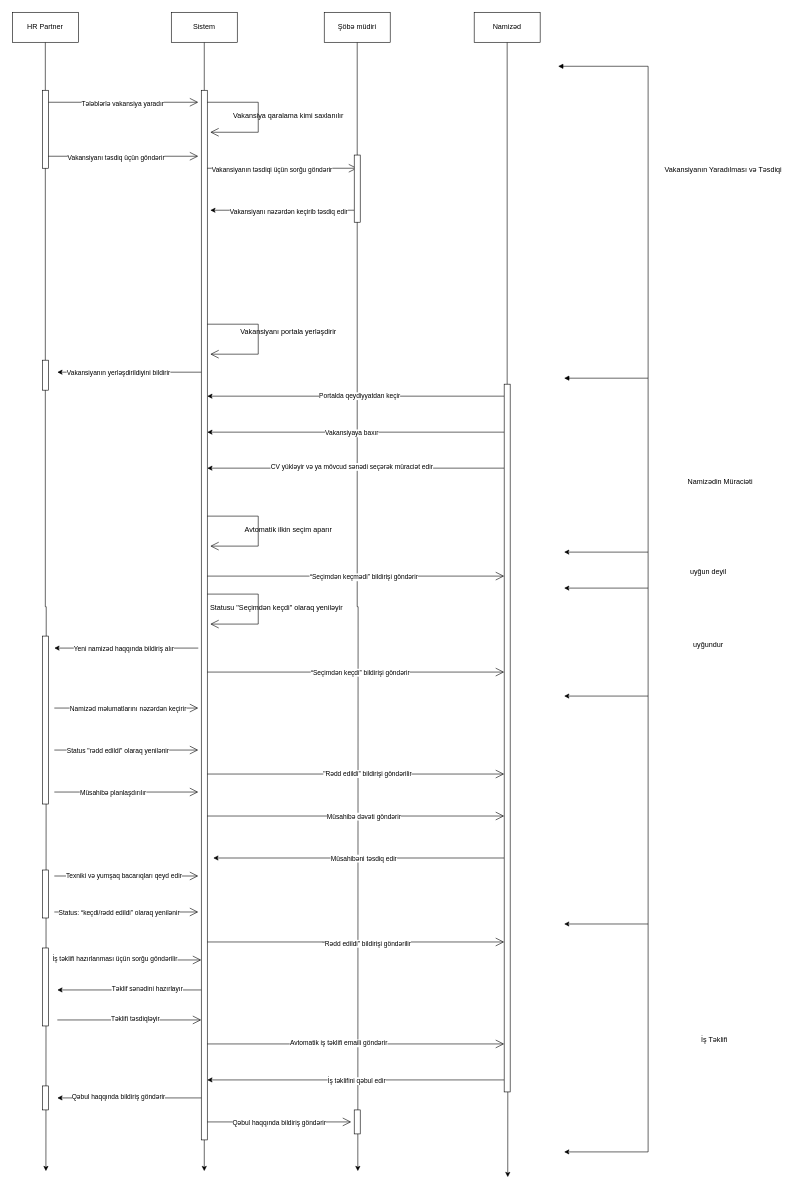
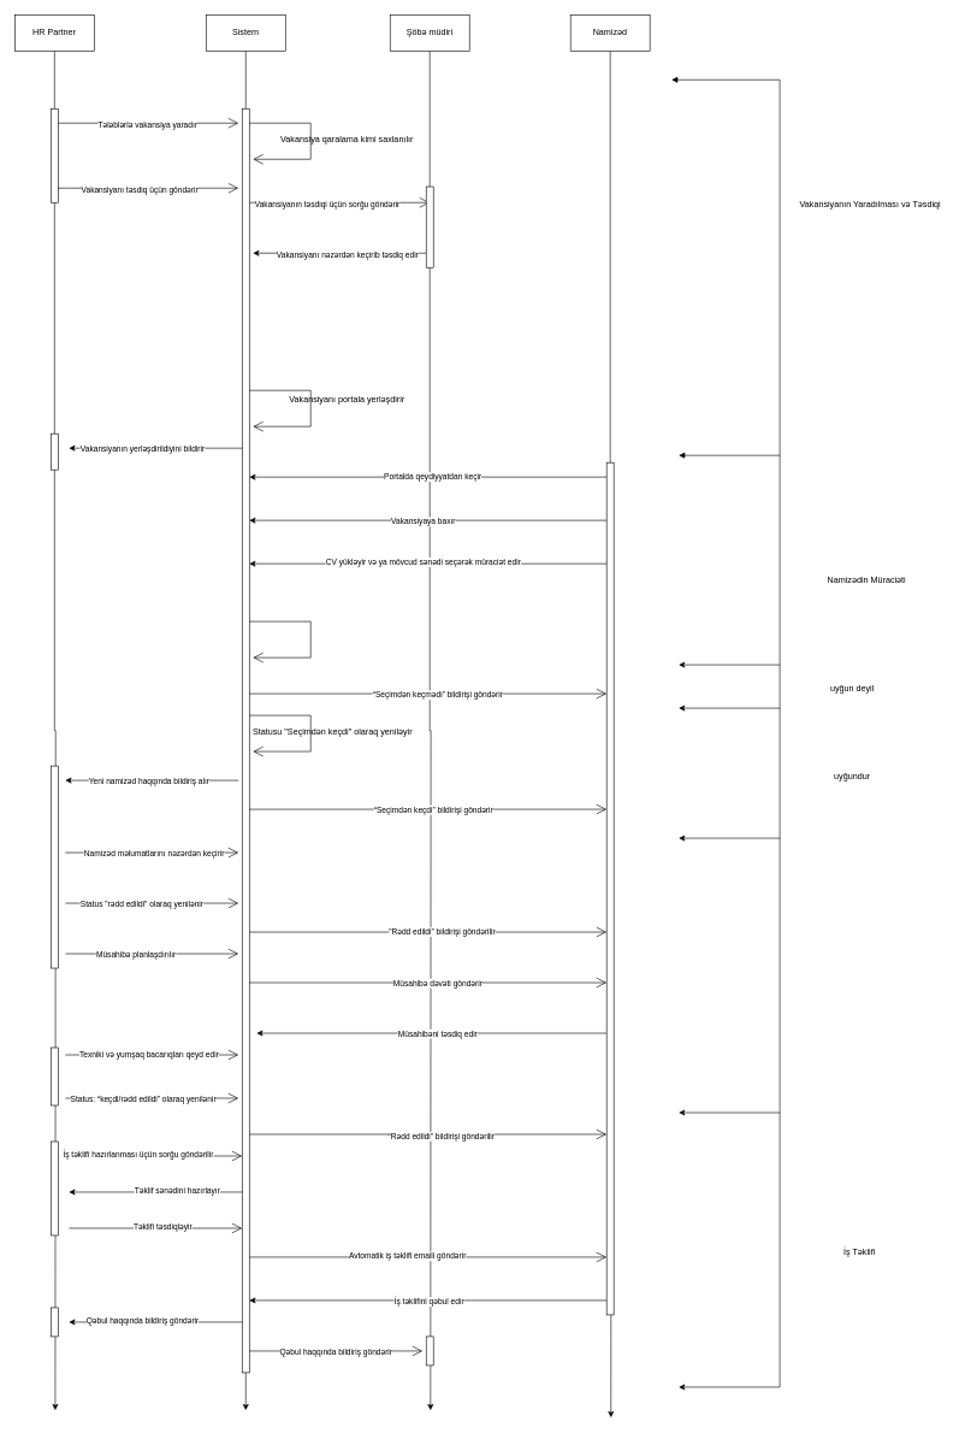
- <mxCell id="73" value="Avtomatik ilkin seçim aparır" style="text;html=1;align=center;verticalAlign=middle;resizable=0;points=[];autosize=1;strokeColor=none;fillColor=none;" parent="1" vertex="1"><mxGeometry x="395" y="868" width="170" height="30" as="geometry" /></mxCell>
